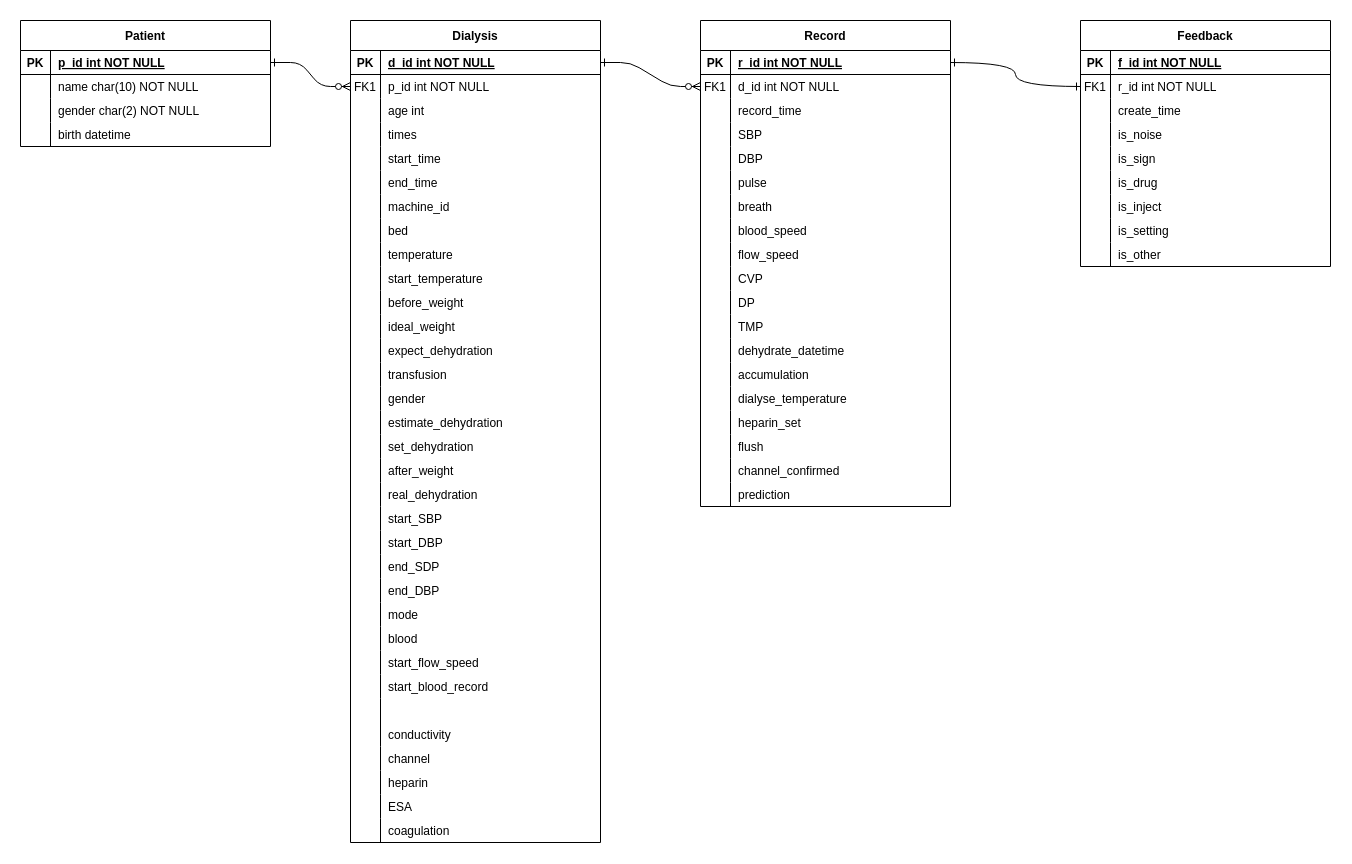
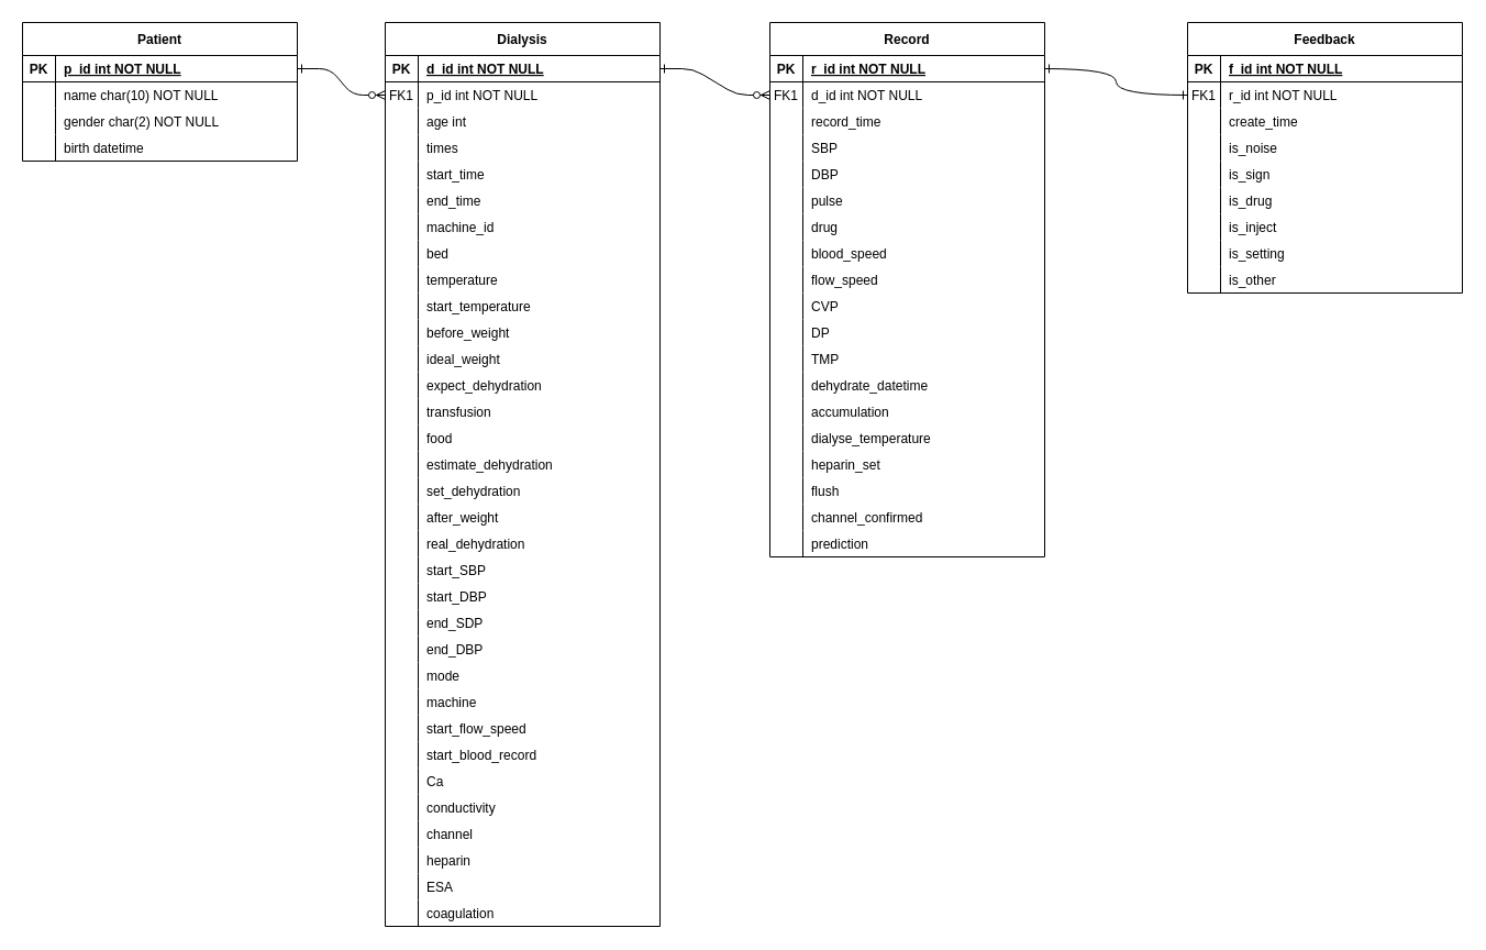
- <mxCell id="137" value="breath" style="shape=partialRectangle;overflow=hidden;connectable=0;fillColor=none;top=0;left=0;bottom=0;right=0;align=left;spacingLeft=6;" parent="135" vertex="1"><mxGeometry x="30" width="220" height="24" as="geometry"><mxRectangle width="220" height="24" as="alternateBounds" /></mxGeometry></mxCell>
+ <mxCell id="137" value="drug" style="shape=partialRectangle;overflow=hidden;connectable=0;fillColor=none;top=0;left=0;bottom=0;right=0;align=left;spacingLeft=6;" parent="135" vertex="1"><mxGeometry x="30" width="220" height="24" as="geometry"><mxRectangle width="220" height="24" as="alternateBounds" /></mxGeometry></mxCell>
- <mxCell id="48" value="gender" style="shape=partialRectangle;overflow=hidden;connectable=0;fillColor=none;top=0;left=0;bottom=0;right=0;align=left;spacingLeft=6;" parent="46" vertex="1"><mxGeometry x="30" width="220" height="24" as="geometry"><mxRectangle width="220" height="24" as="alternateBounds" /></mxGeometry></mxCell>
+ <mxCell id="48" value="food" style="shape=partialRectangle;overflow=hidden;connectable=0;fillColor=none;top=0;left=0;bottom=0;right=0;align=left;spacingLeft=6;" parent="46" vertex="1"><mxGeometry x="30" width="220" height="24" as="geometry"><mxRectangle width="220" height="24" as="alternateBounds" /></mxGeometry></mxCell>
- <mxCell id="78" value="blood" style="shape=partialRectangle;overflow=hidden;connectable=0;fillColor=none;top=0;left=0;bottom=0;right=0;align=left;spacingLeft=6;" parent="76" vertex="1"><mxGeometry x="30" width="220" height="24" as="geometry"><mxRectangle width="220" height="24" as="alternateBounds" /></mxGeometry></mxCell>
+ <mxCell id="78" value="machine" style="shape=partialRectangle;overflow=hidden;connectable=0;fillColor=none;top=0;left=0;bottom=0;right=0;align=left;spacingLeft=6;" parent="76" vertex="1"><mxGeometry x="30" width="220" height="24" as="geometry"><mxRectangle width="220" height="24" as="alternateBounds" /></mxGeometry></mxCell>
+ <mxCell id="87" value="Ca" style="shape=partialRectangle;overflow=hidden;connectable=0;fillColor=none;top=0;left=0;bottom=0;right=0;align=left;spacingLeft=6;" parent="85" vertex="1"><mxGeometry x="30" width="220" height="24" as="geometry"><mxRectangle width="220" height="24" as="alternateBounds" /></mxGeometry></mxCell>
